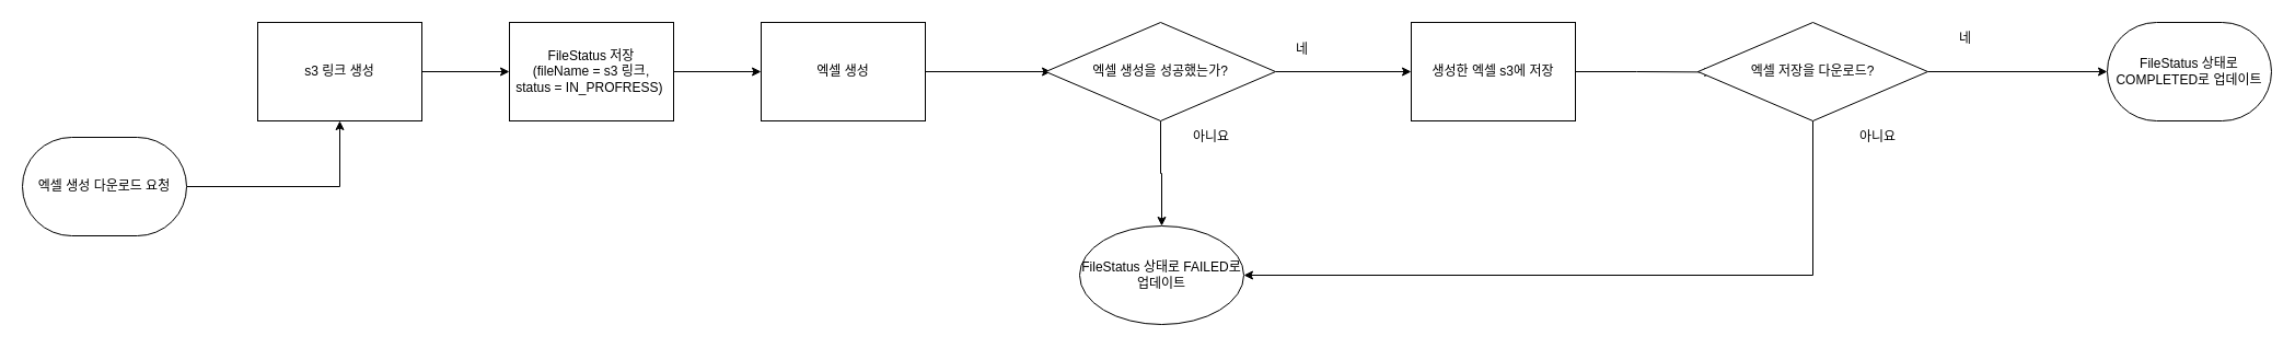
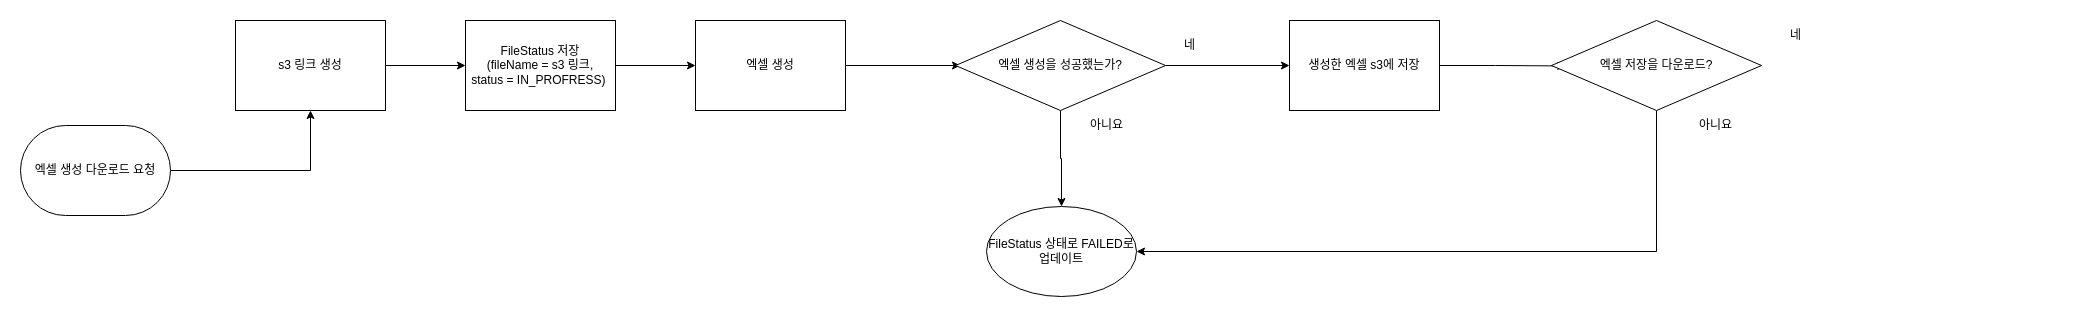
- <mxCell id="19" value="" style="edgeStyle=orthogonalEdgeStyle;rounded=0;orthogonalLoop=1;jettySize=auto;html=1;fontFamily=Helvetica;fontSize=12;fontColor=default;" edge="1" parent="1" source="20" target="23"><mxGeometry relative="1" as="geometry" /></mxCell>
- <mxCell id="23" value="FileStatus 상태로 COMPLETED로 업데이트" style="whiteSpace=wrap;html=1;rounded=1;strokeColor=default;align=center;verticalAlign=middle;fontFamily=Helvetica;fontSize=12;fontColor=default;fillColor=default;arcSize=50;" vertex="1" parent="1"><mxGeometry x="1925" y="20" width="150" height="90" as="geometry" /></mxCell>
